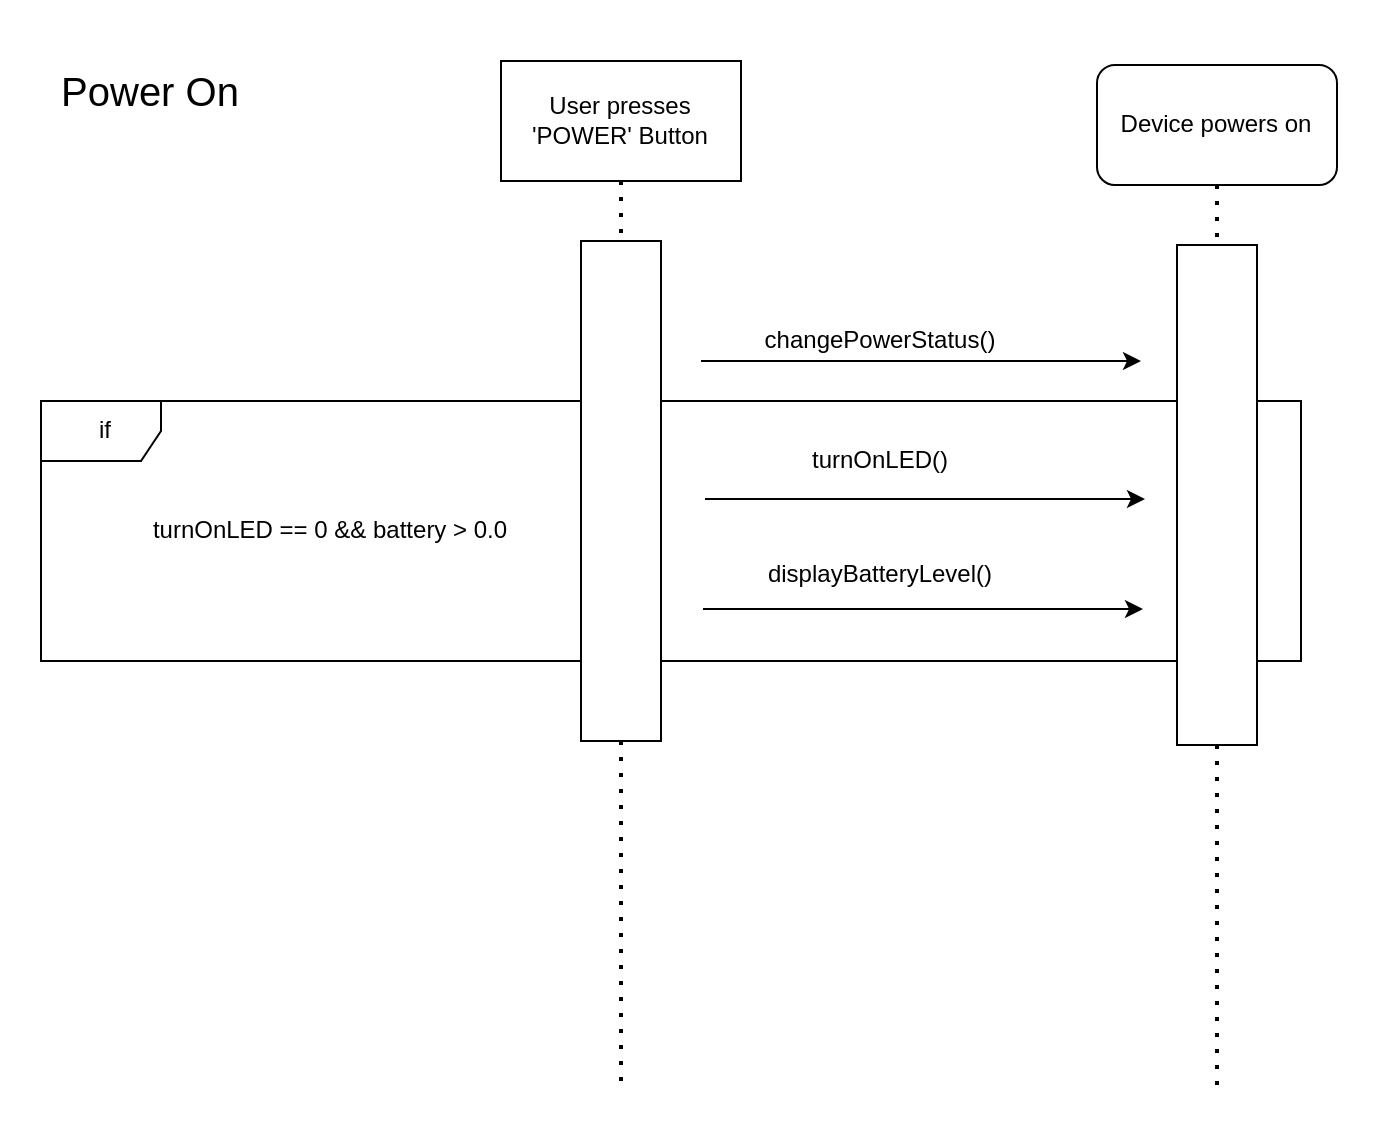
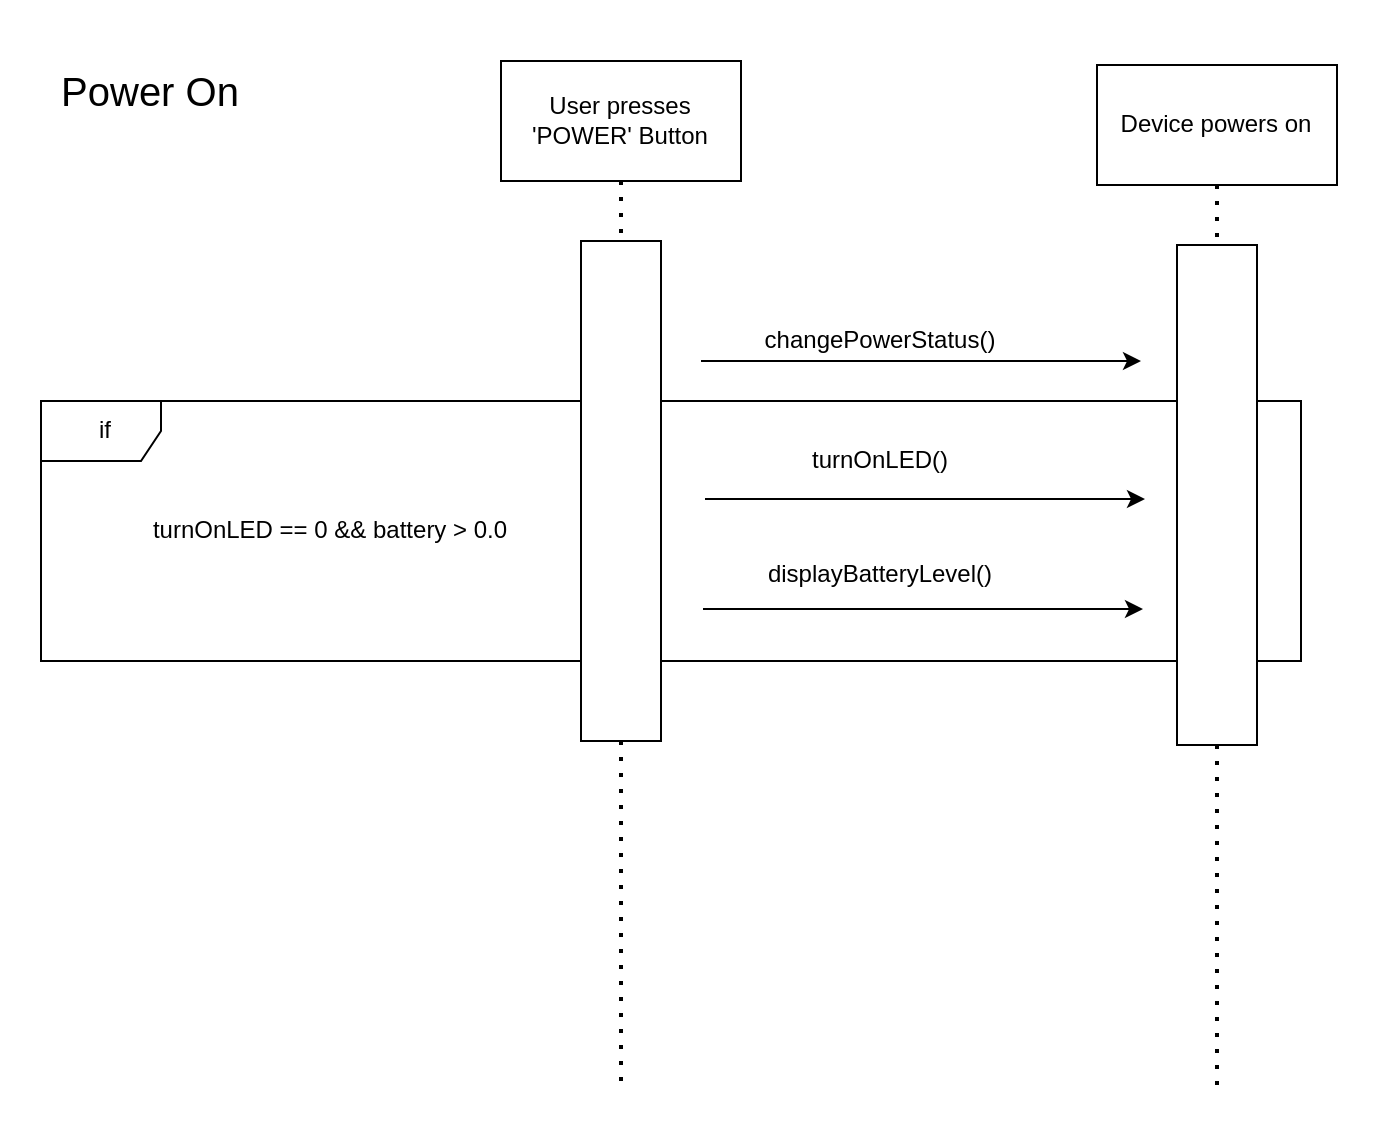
- <mxCell id="12" value="Device powers on" style="whiteSpace=wrap;html=1;rounded=1;" parent="1" vertex="1"><mxGeometry x="548" y="32" width="120" height="60" as="geometry" /></mxCell>
+ <mxCell id="12" value="Device powers on" style="rounded=0;whiteSpace=wrap;html=1;" parent="1" vertex="1"><mxGeometry x="548" y="32" width="120" height="60" as="geometry" /></mxCell>
